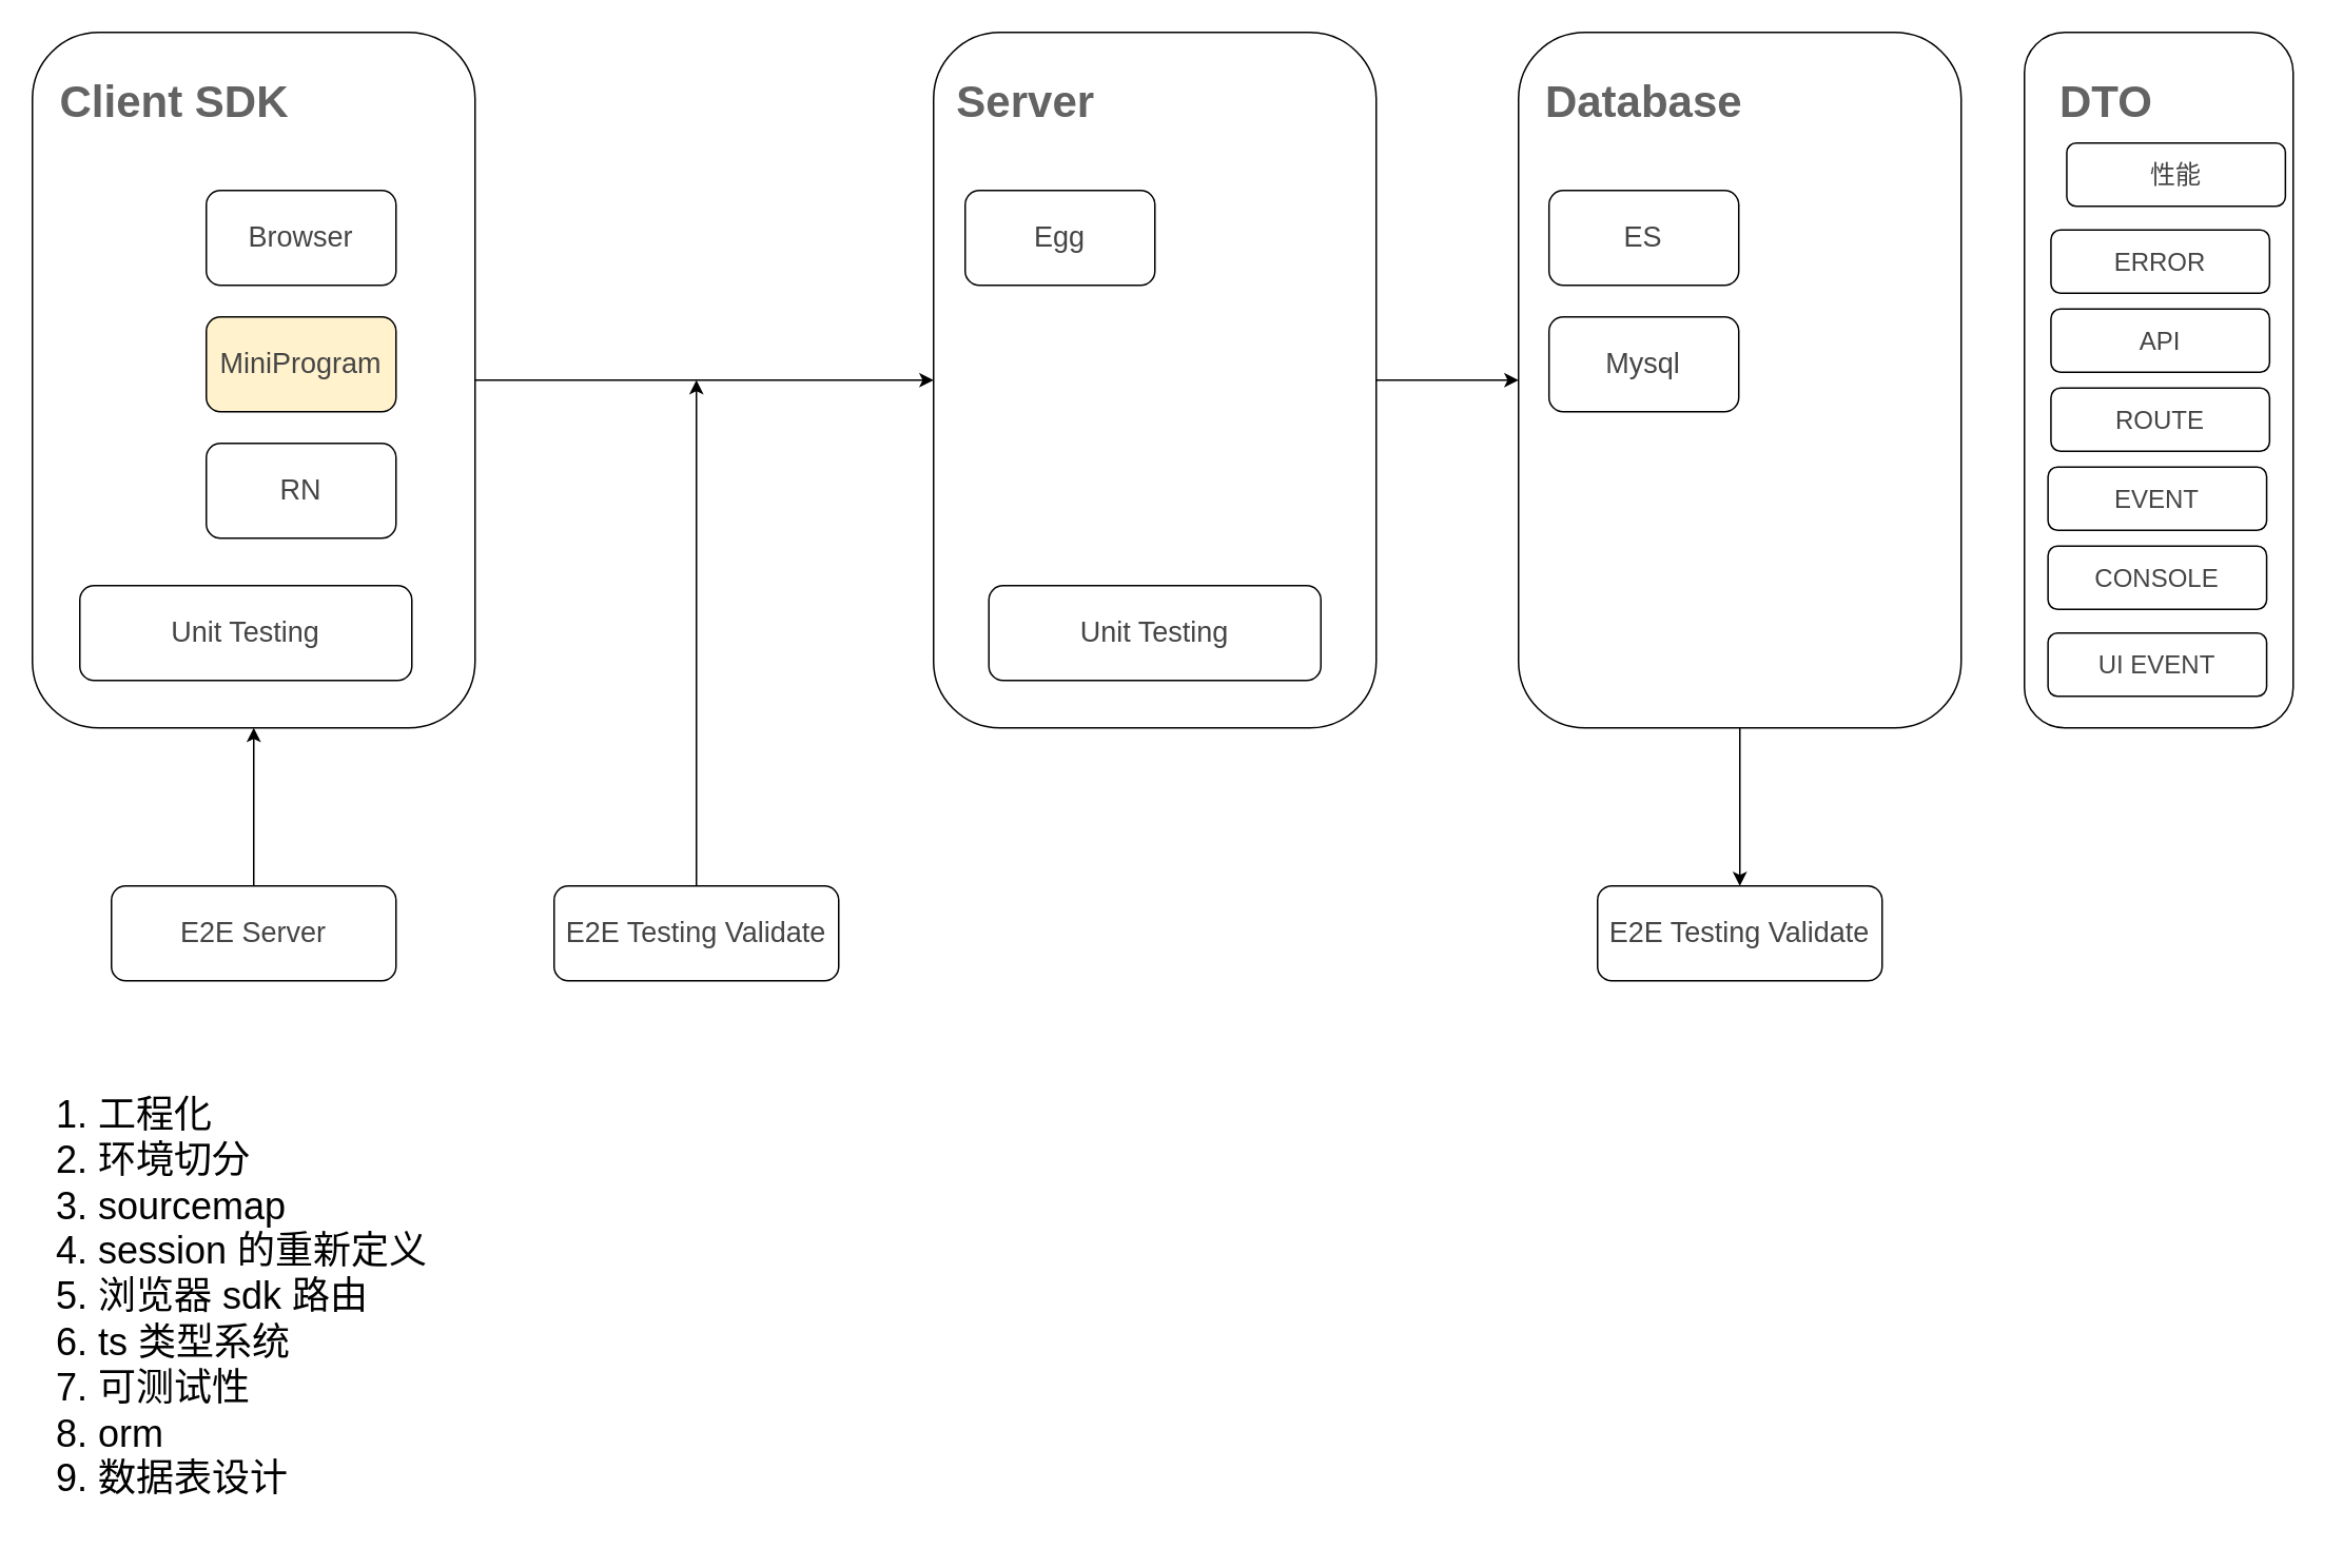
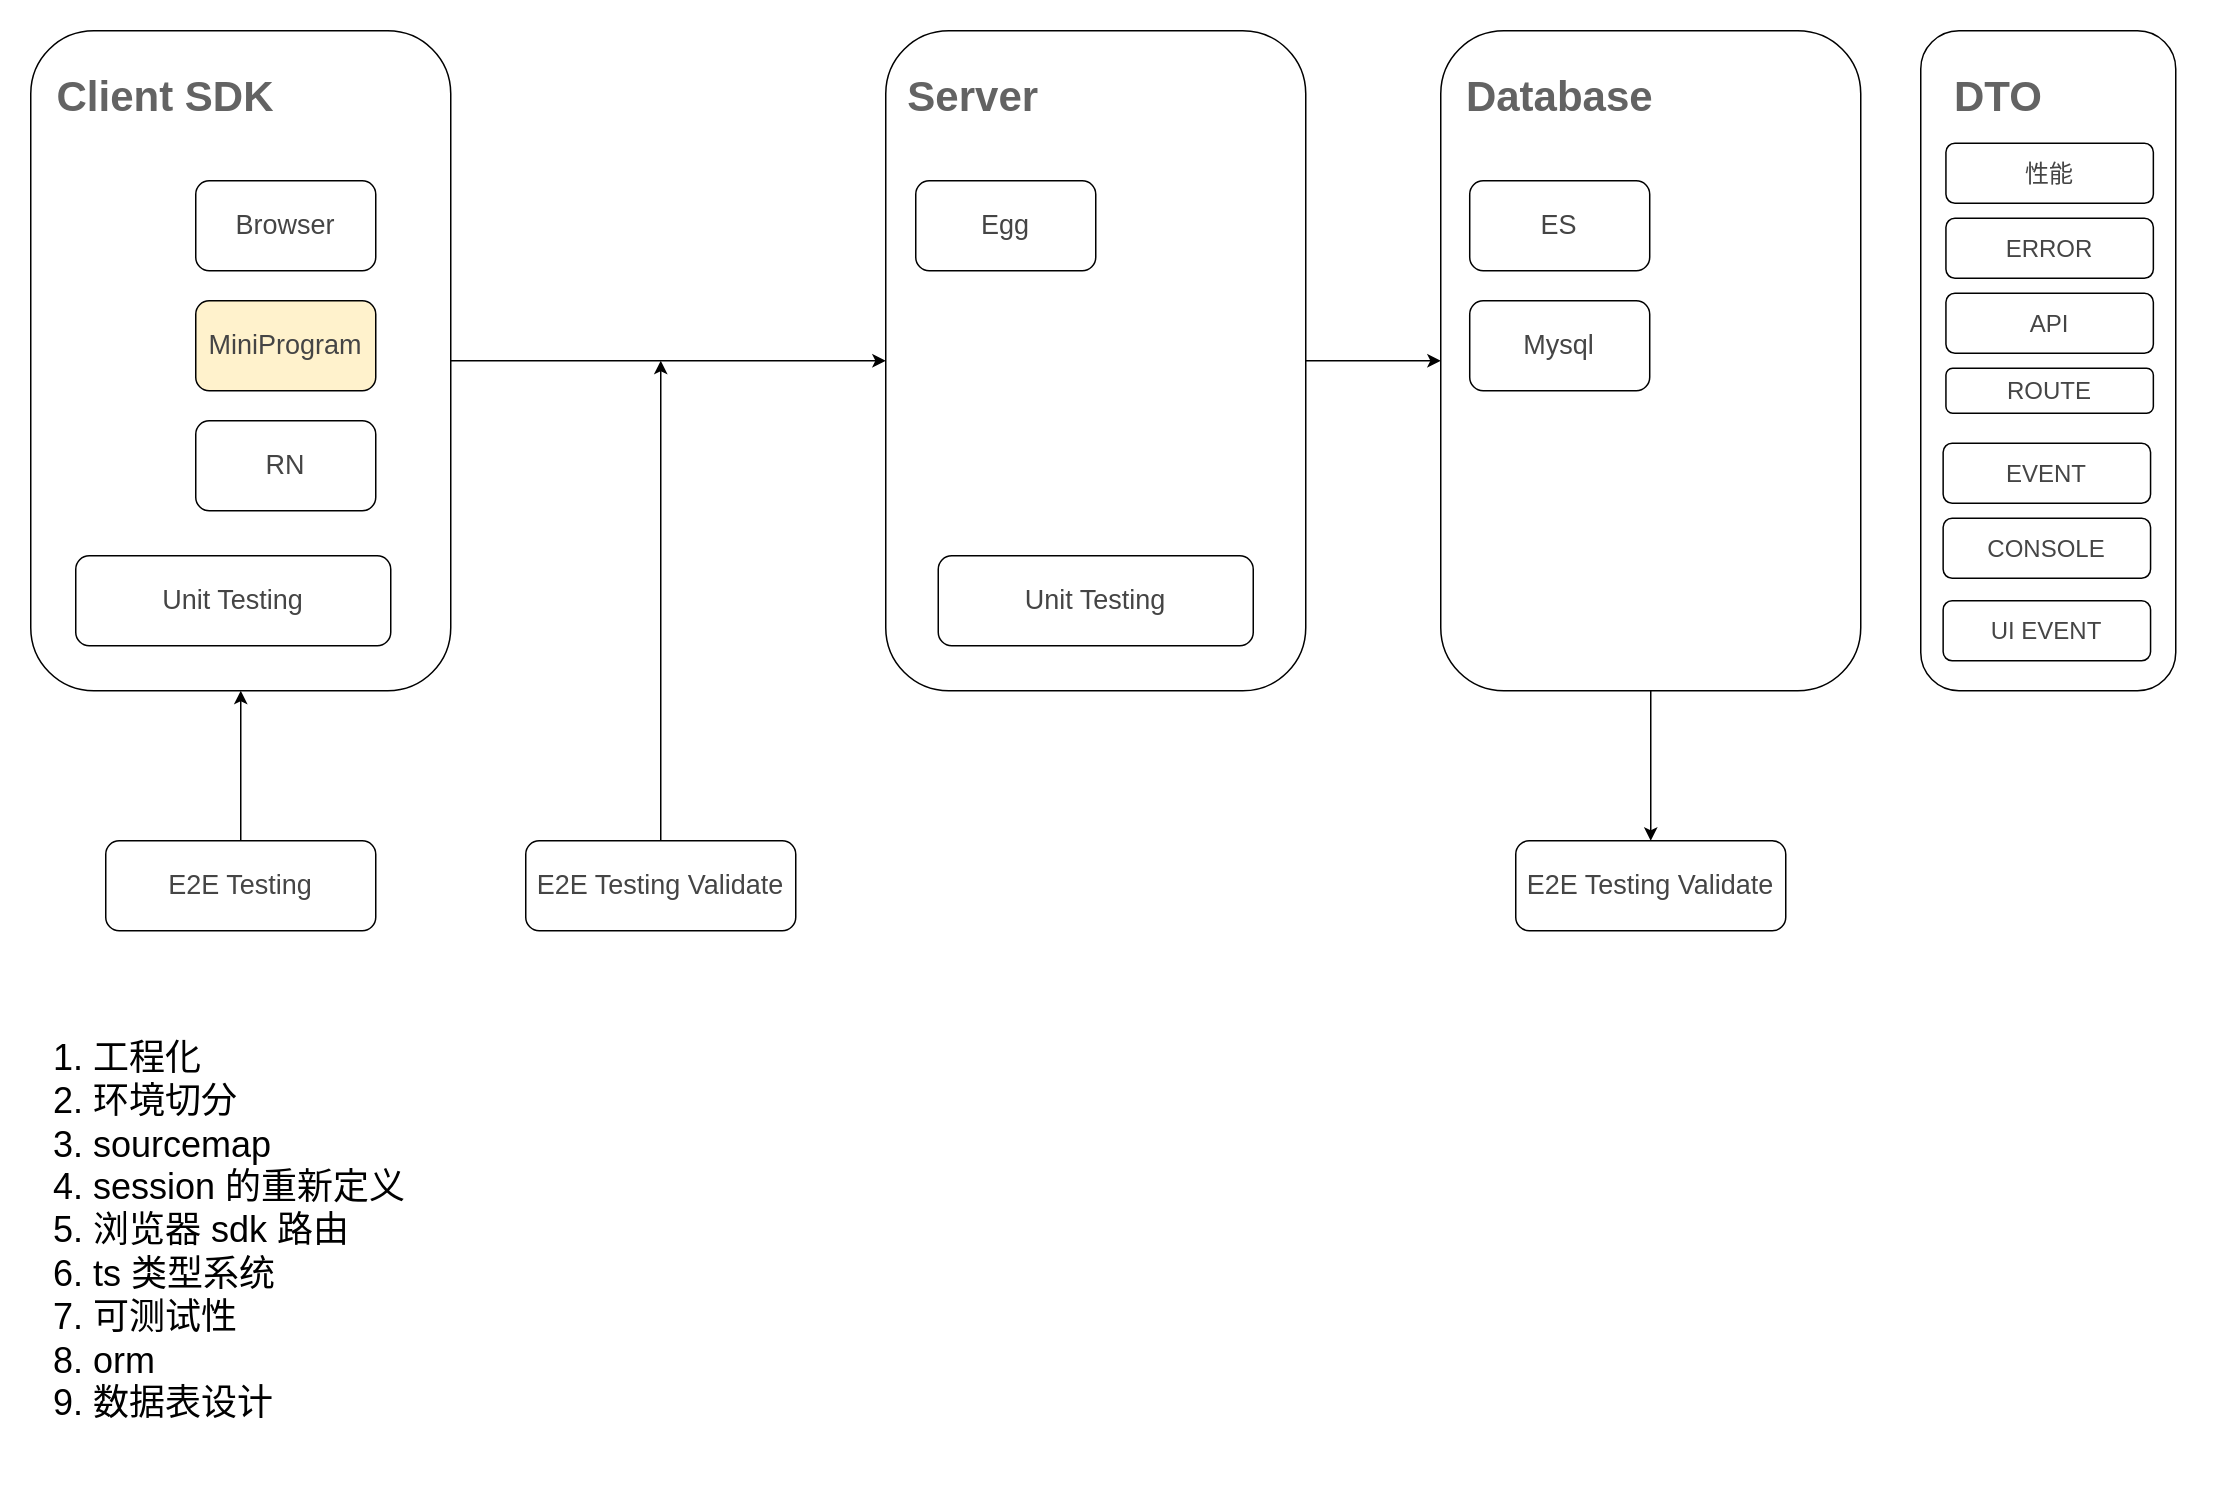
- <mxCell id="31" value="&lt;span style=&quot;color: rgb(69 , 69 , 69) ; font-family: &amp;#34;helvetica&amp;#34; ; font-size: 16px&quot;&gt;性能&lt;/span&gt;" style="rounded=1;whiteSpace=wrap;html=1;" vertex="1" parent="28"><mxGeometry x="26.79" y="70" width="138.28" height="40" as="geometry" /></mxCell>
+ <mxCell id="31" value="&lt;span style=&quot;color: rgb(69 , 69 , 69) ; font-family: &amp;#34;helvetica&amp;#34; ; font-size: 16px&quot;&gt;性能&lt;/span&gt;" style="rounded=1;whiteSpace=wrap;html=1;" vertex="1" parent="28"><mxGeometry x="16.79" y="75" width="138.28" height="40" as="geometry" /></mxCell>
- <mxCell id="34" value="&lt;span style=&quot;color: rgb(69 , 69 , 69) ; font-family: &amp;#34;helvetica&amp;#34; ; font-size: 16px&quot;&gt;ROUTE&lt;/span&gt;" style="rounded=1;whiteSpace=wrap;html=1;" vertex="1" parent="28"><mxGeometry x="16.79" y="225" width="138.28" height="40" as="geometry" /></mxCell>
+ <mxCell id="34" value="&lt;span style=&quot;color: rgb(69 , 69 , 69) ; font-family: &amp;#34;helvetica&amp;#34; ; font-size: 16px&quot;&gt;ROUTE&lt;/span&gt;" style="rounded=1;whiteSpace=wrap;html=1;" vertex="1" parent="28"><mxGeometry x="16.79" y="225" width="138.28" height="30" as="geometry" /></mxCell>
- <mxCell id="20" value="&lt;span style=&quot;color: rgb(69 , 69 , 69) ; font-family: &amp;#34;helvetica&amp;#34; ; font-size: 18px ; font-style: normal ; font-weight: 400 ; letter-spacing: normal ; text-align: center ; text-indent: 0px ; text-transform: none ; word-spacing: 0px ; background-color: rgb(255 , 255 , 255) ; display: inline ; float: none&quot;&gt;E2E Server&lt;/span&gt;" style="rounded=1;whiteSpace=wrap;html=1;" parent="1" vertex="1"><mxGeometry x="70" y="560" width="180" height="60" as="geometry" /></mxCell>
+ <mxCell id="20" value="&lt;span style=&quot;color: rgb(69 , 69 , 69) ; font-family: &amp;#34;helvetica&amp;#34; ; font-size: 18px ; font-style: normal ; font-weight: 400 ; letter-spacing: normal ; text-align: center ; text-indent: 0px ; text-transform: none ; word-spacing: 0px ; background-color: rgb(255 , 255 , 255) ; display: inline ; float: none&quot;&gt;E2E Testing&lt;/span&gt;" style="rounded=1;whiteSpace=wrap;html=1;" parent="1" vertex="1"><mxGeometry x="70" y="560" width="180" height="60" as="geometry" /></mxCell>
